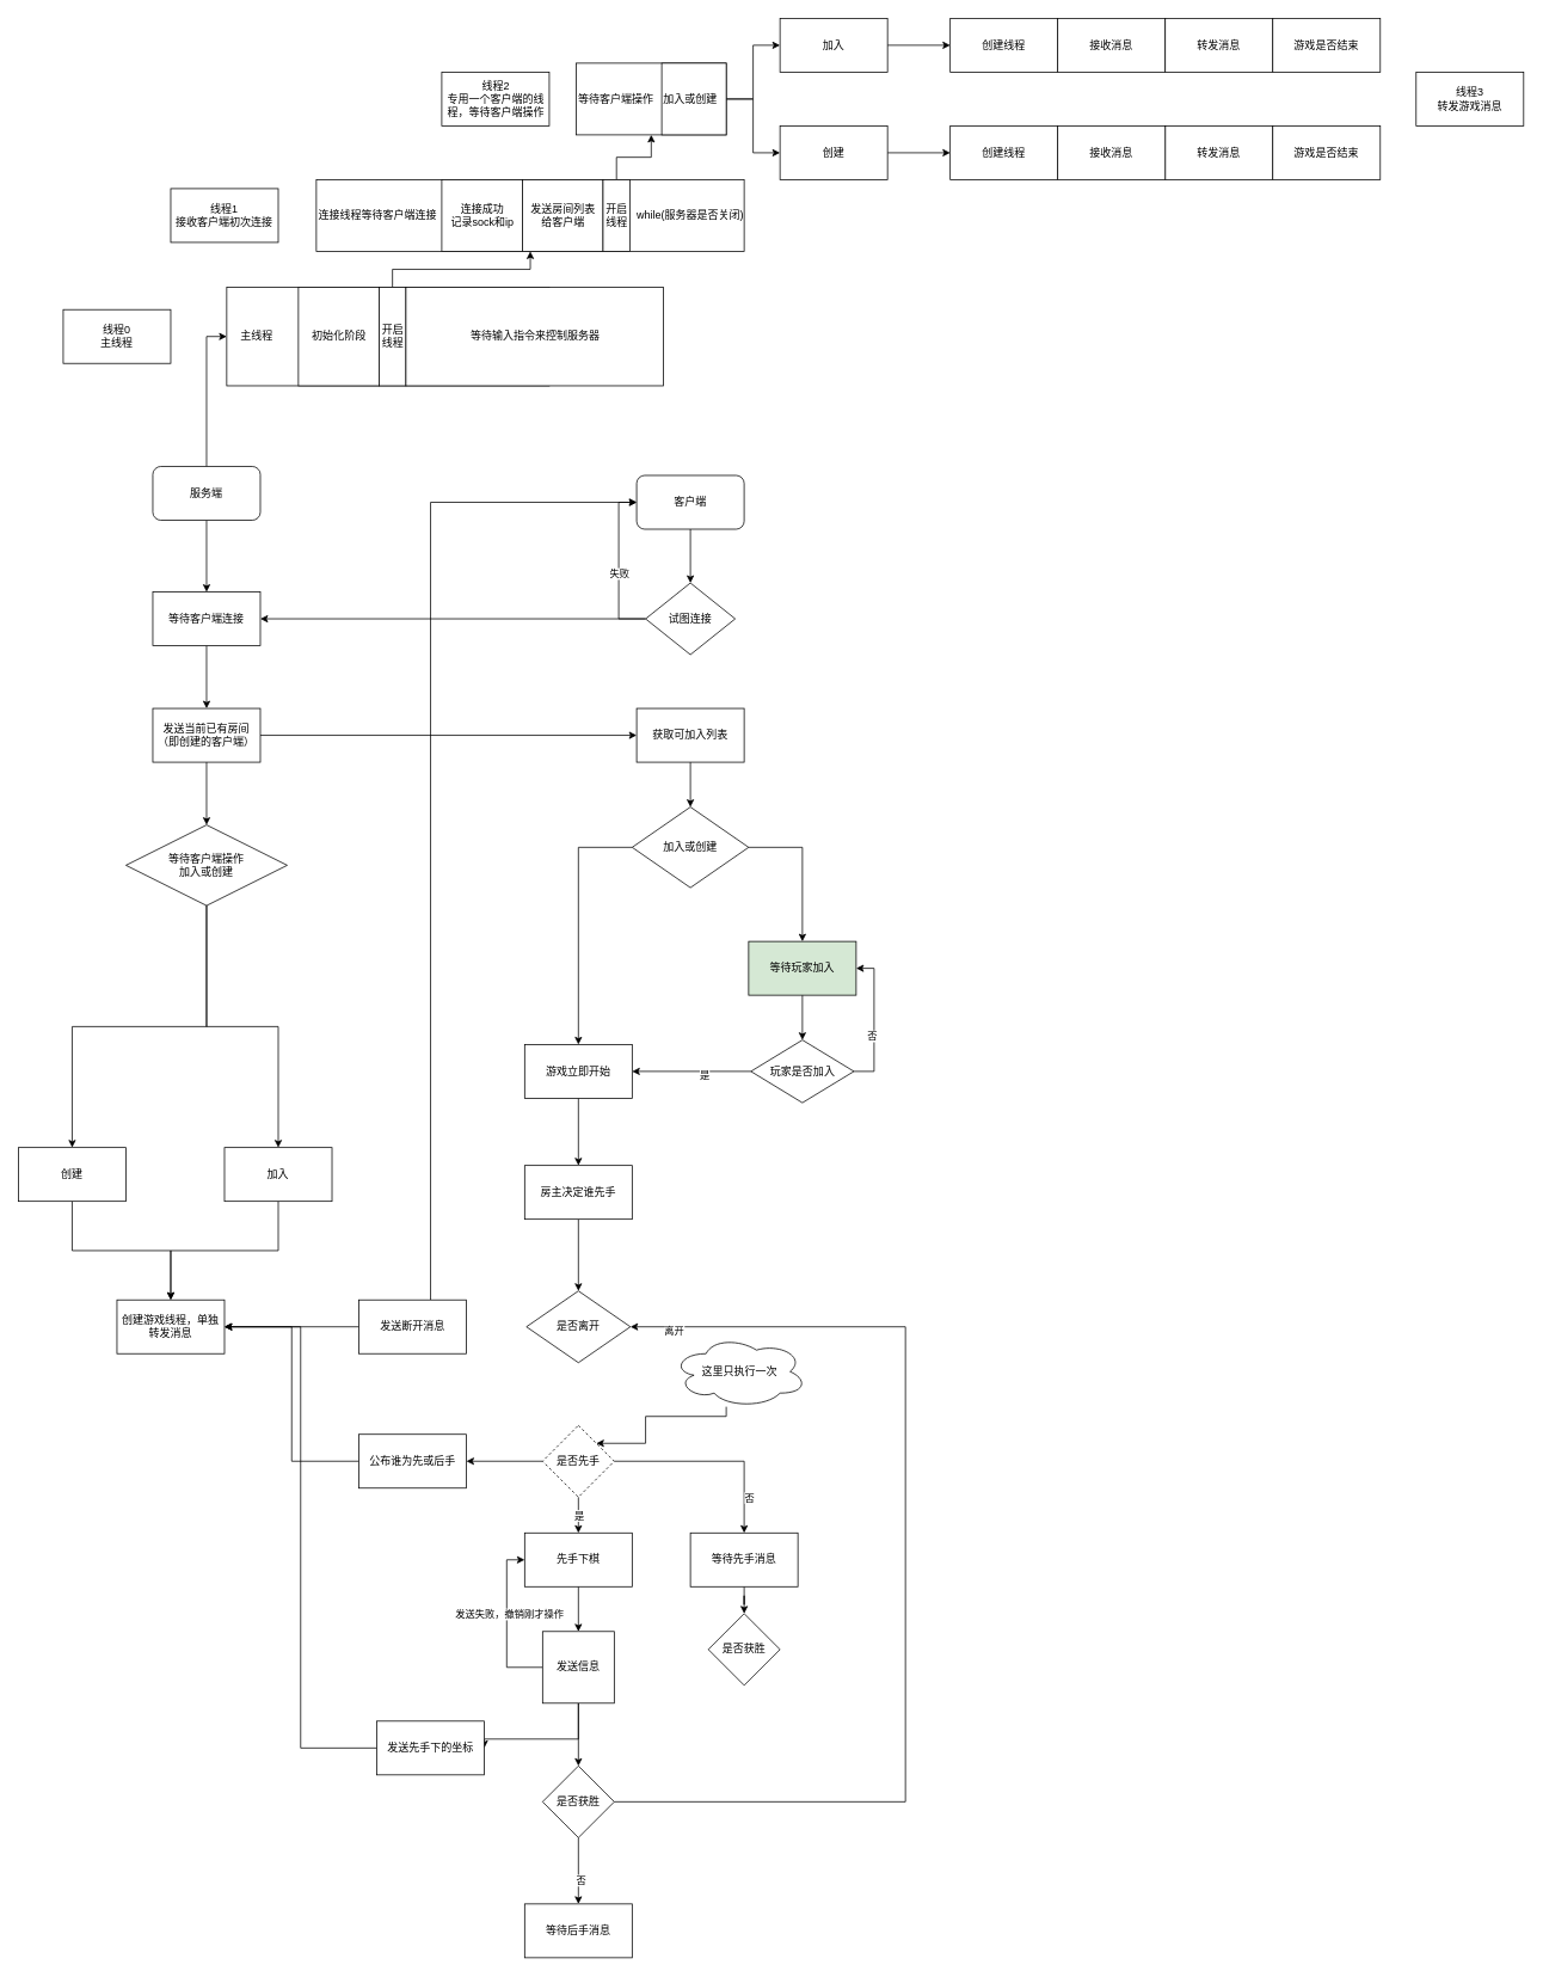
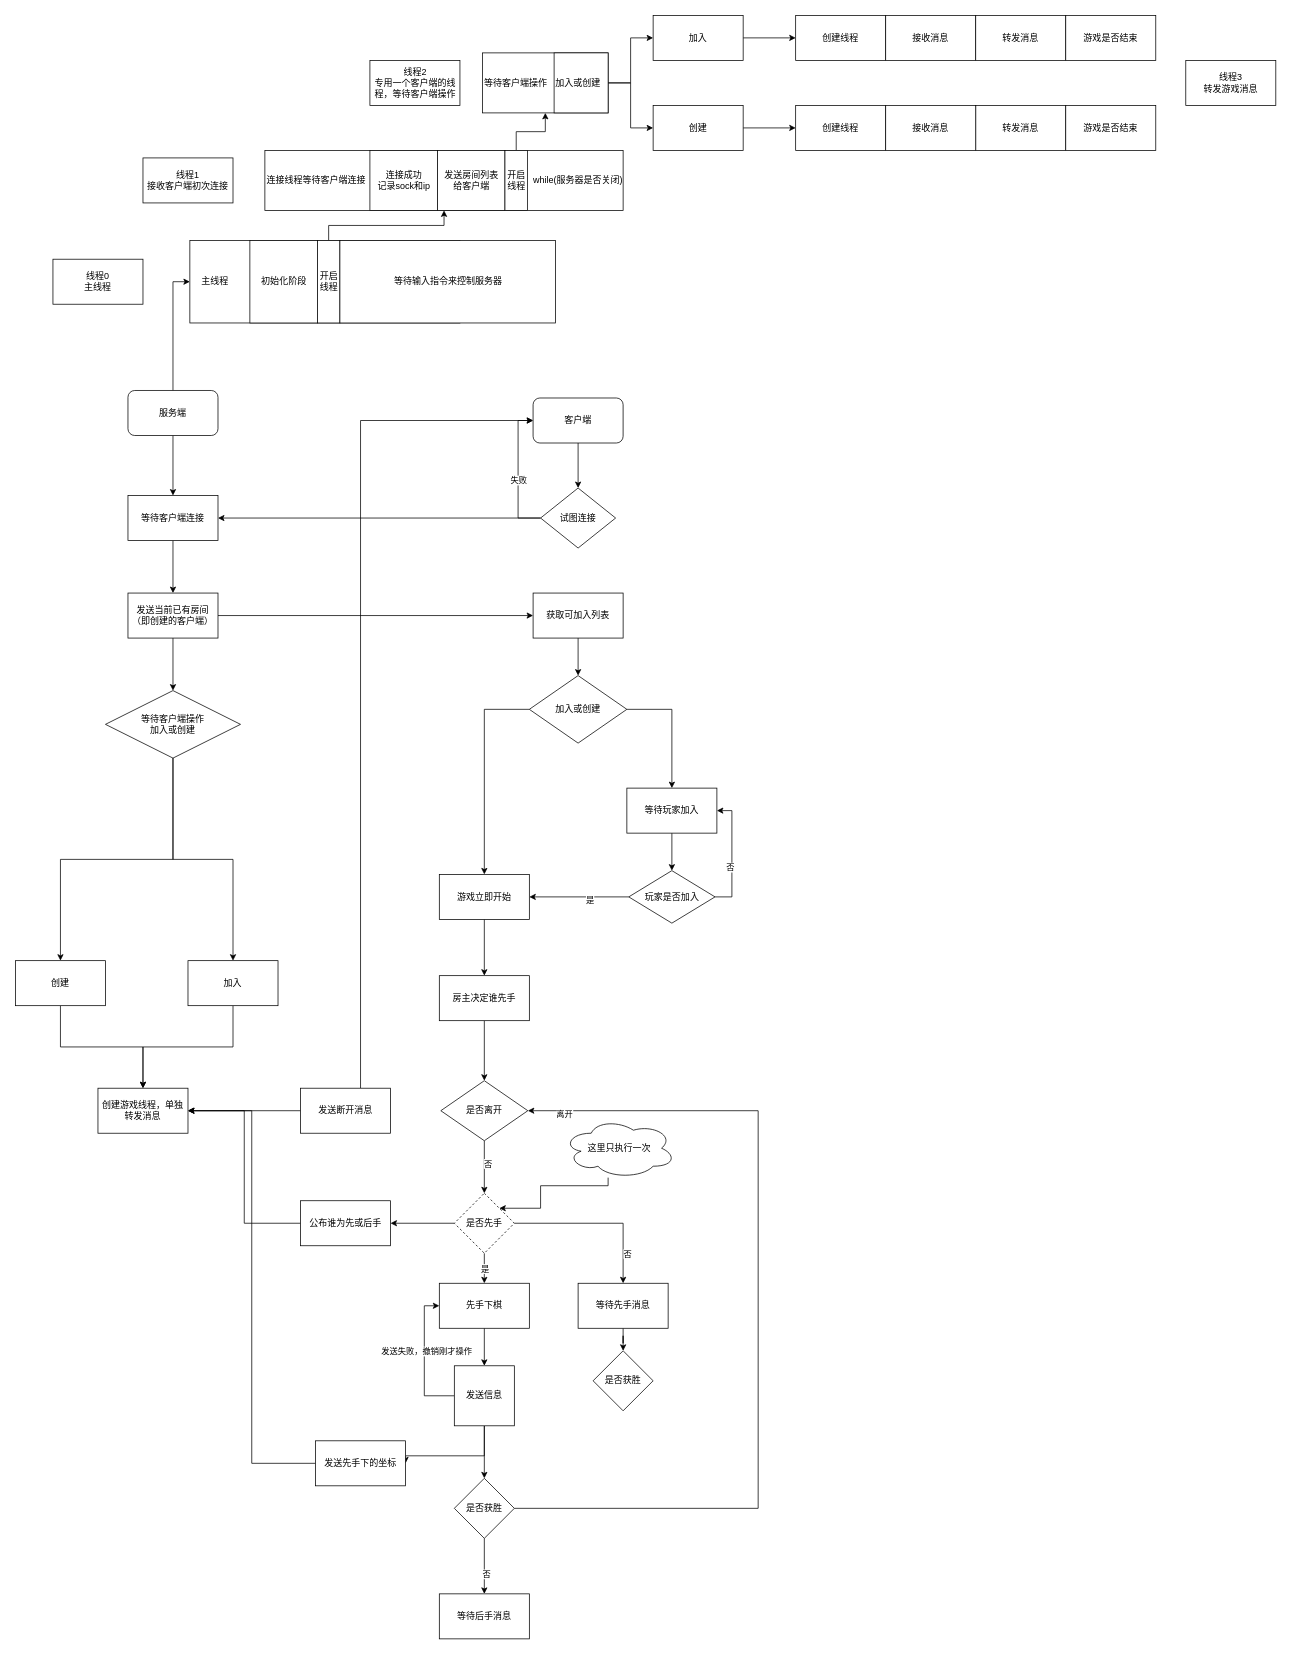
- <mxCell id="21" value="等待玩家加入" style="rounded=0;whiteSpace=wrap;html=1;fillColor=#d5e8d4;" parent="1" vertex="1"><mxGeometry x="835" y="1050" width="120" height="60" as="geometry" /></mxCell>
+ <mxCell id="21" value="等待玩家加入" style="rounded=0;whiteSpace=wrap;html=1;" parent="1" vertex="1"><mxGeometry x="835" y="1050" width="120" height="60" as="geometry" /></mxCell>
+ <mxCell id="34" style="edgeStyle=orthogonalEdgeStyle;rounded=0;orthogonalLoop=1;jettySize=auto;html=1;" parent="1" source="36" target="50" edge="1"><mxGeometry relative="1" as="geometry" /></mxCell>
+ <mxCell id="35" value="否" style="edgeLabel;html=1;align=center;verticalAlign=middle;resizable=0;points=[];" parent="34" vertex="1" connectable="0"><mxGeometry x="0.224" y="4" relative="1" as="geometry"><mxPoint y="-12.5" as="offset" /></mxGeometry></mxCell>
